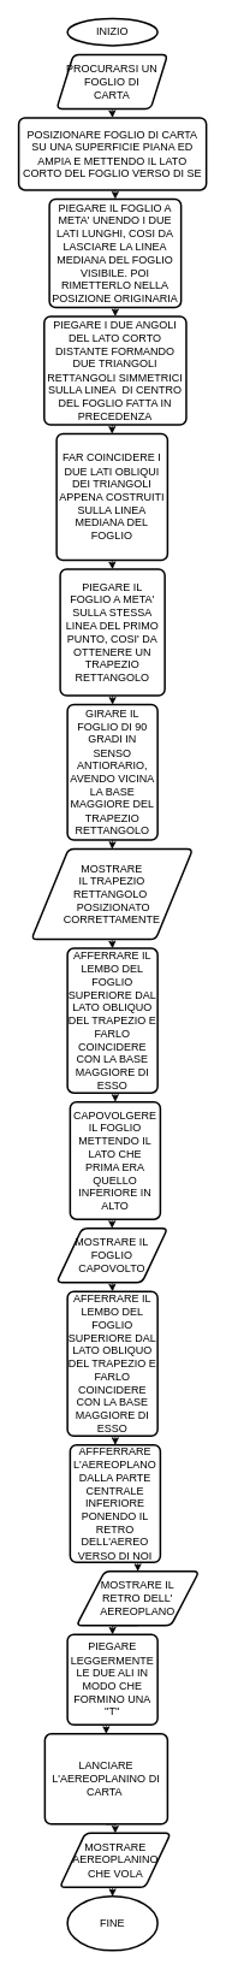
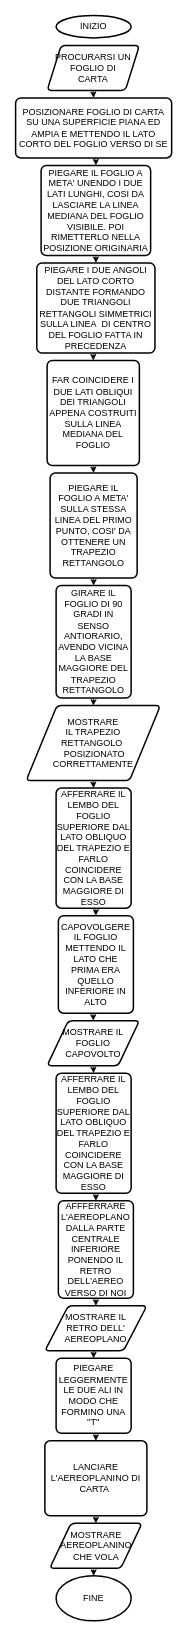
- <mxCell id="30" value="MOSTRARE IL &lt;br&gt;RETRO DELL'&lt;br&gt;AEREOPLANO" style="shape=parallelogram;html=1;strokeWidth=2;perimeter=parallelogramPerimeter;whiteSpace=wrap;rounded=1;arcSize=12;size=0.23;" vertex="1" parent="1"><mxGeometry x="84" y="1740" width="136" height="60" as="geometry" /></mxCell>
+ <mxCell id="30" value="MOSTRARE IL &lt;br&gt;RETRO DELL'&lt;br&gt;AEREOPLANO" style="shape=parallelogram;html=1;strokeWidth=2;perimeter=parallelogramPerimeter;whiteSpace=wrap;rounded=1;arcSize=12;size=0.23;" vertex="1" parent="1"><mxGeometry x="59" y="1740" width="136" height="60" as="geometry" /></mxCell>
- <mxCell id="34" value="LANCIARE L'AEREOPLANINO DI CARTA&amp;nbsp;" style="rounded=1;whiteSpace=wrap;html=1;absoluteArcSize=1;arcSize=14;strokeWidth=2;" vertex="1" parent="1"><mxGeometry x="49" y="1920" width="136" height="100" as="geometry" /></mxCell>
+ <mxCell id="34" value="LANCIARE L'AEREOPLANINO DI CARTA&amp;nbsp;" style="rounded=1;whiteSpace=wrap;html=1;absoluteArcSize=1;arcSize=14;strokeWidth=2;" vertex="1" parent="1"><mxGeometry x="59" y="1920" width="136" height="100" as="geometry" /></mxCell>
